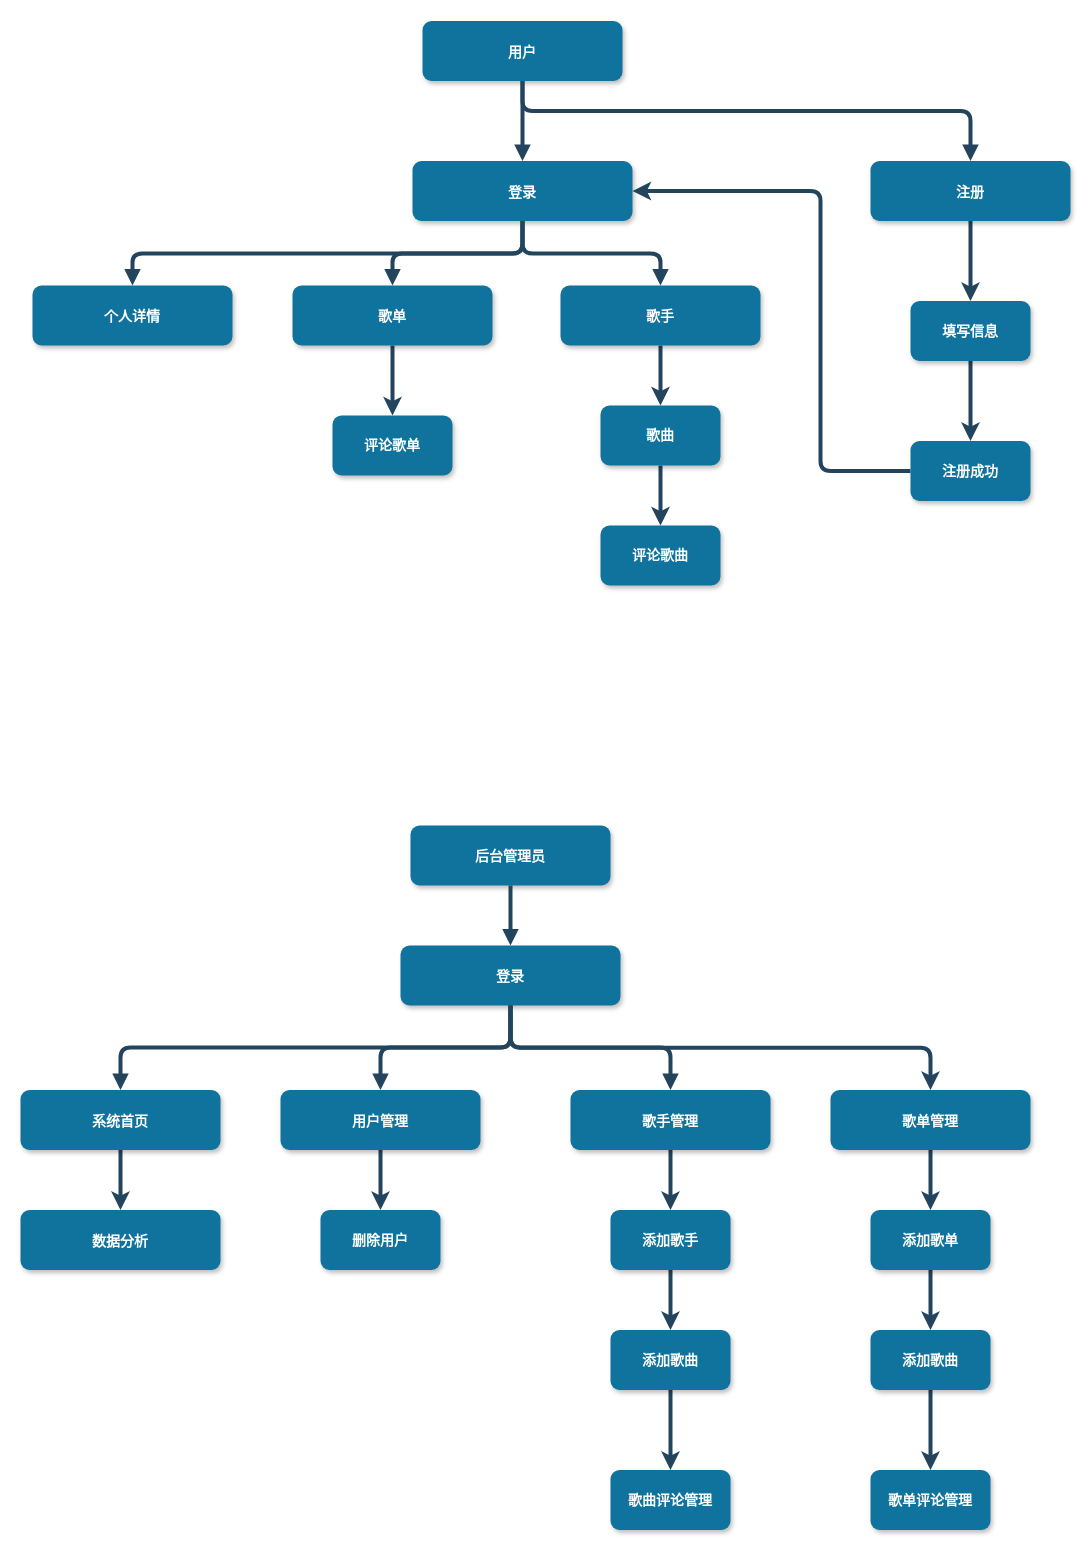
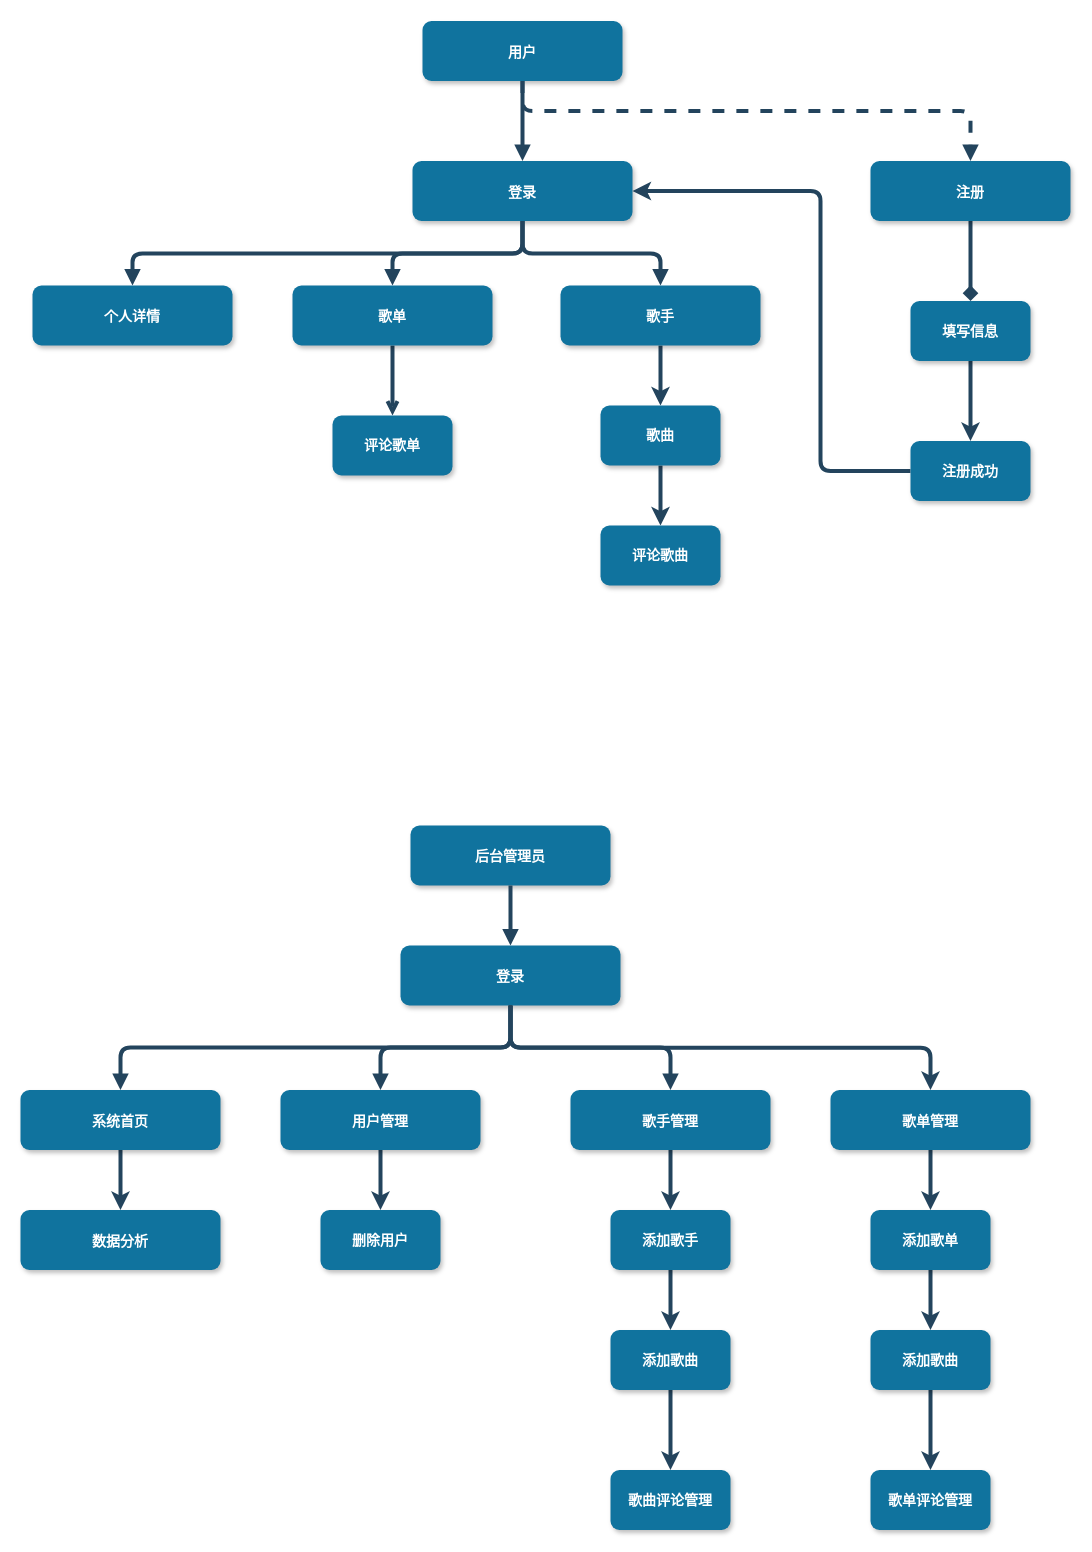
- <mxCell id="15" value="" style="edgeStyle=elbowEdgeStyle;elbow=vertical;strokeWidth=4;endArrow=block;endFill=1;fontStyle=1;dashed=0;strokeColor=#23445D;" parent="1" source="2" target="10" edge="1"><mxGeometry x="22" y="165.5" width="100" height="100" as="geometry"><mxPoint x="-228" y="80.5" as="sourcePoint" /><mxPoint x="-128" y="-19.5" as="targetPoint" /><Array as="points"><mxPoint x="812" y="110.5" /></Array></mxGeometry></mxCell>
+ <mxCell id="15" value="" style="edgeStyle=elbowEdgeStyle;elbow=vertical;strokeWidth=4;endArrow=block;endFill=1;fontStyle=1;dashed=1;strokeColor=#23445D;" parent="1" source="2" target="10" edge="1"><mxGeometry x="22" y="165.5" width="100" height="100" as="geometry"><mxPoint x="-228" y="80.5" as="sourcePoint" /><mxPoint x="-128" y="-19.5" as="targetPoint" /><Array as="points"><mxPoint x="812" y="110.5" /></Array></mxGeometry></mxCell>
- <mxCell id="9" value="" style="edgeStyle=orthogonalEdgeStyle;rounded=1;orthogonalLoop=1;jettySize=auto;html=1;fontSize=14;strokeColor=#23445D;strokeWidth=4;" edge="1" parent="1" source="10" target="17"><mxGeometry relative="1" as="geometry" /></mxCell>
+ <mxCell id="9" value="" style="edgeStyle=orthogonalEdgeStyle;rounded=1;orthogonalLoop=1;jettySize=auto;html=1;fontSize=14;strokeColor=#23445D;strokeWidth=4;endArrow=diamond;" edge="1" parent="1" source="10" target="17"><mxGeometry relative="1" as="geometry" /></mxCell>
- <mxCell id="5" value="" style="edgeStyle=orthogonalEdgeStyle;rounded=1;orthogonalLoop=1;jettySize=auto;html=1;fontSize=14;strokeColor=#23445D;strokeWidth=4;" edge="1" parent="1" source="6" target="20"><mxGeometry relative="1" as="geometry" /></mxCell>
+ <mxCell id="5" value="" style="edgeStyle=orthogonalEdgeStyle;rounded=1;orthogonalLoop=1;jettySize=auto;html=1;fontSize=14;strokeColor=#23445D;strokeWidth=4;endArrow=open;" edge="1" parent="1" source="6" target="20"><mxGeometry relative="1" as="geometry" /></mxCell>
